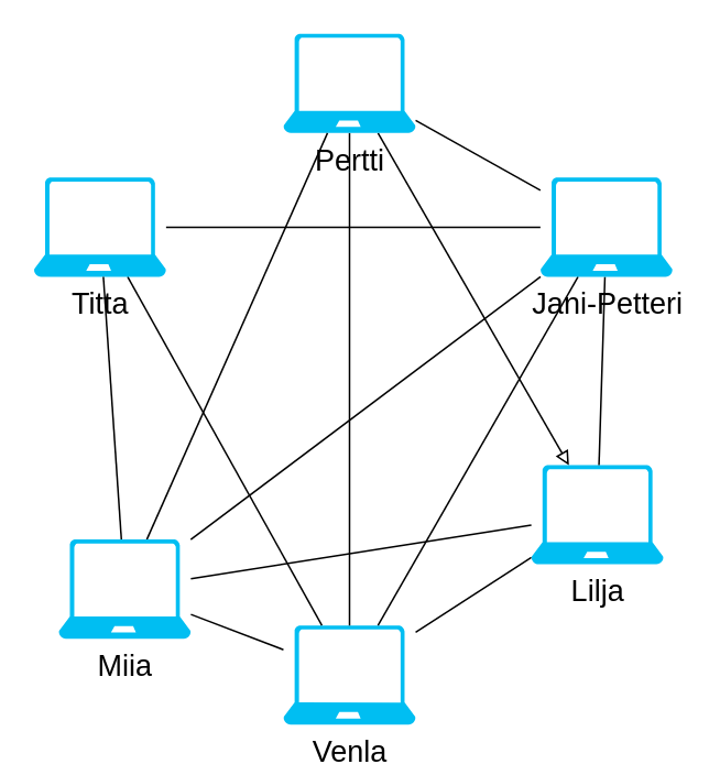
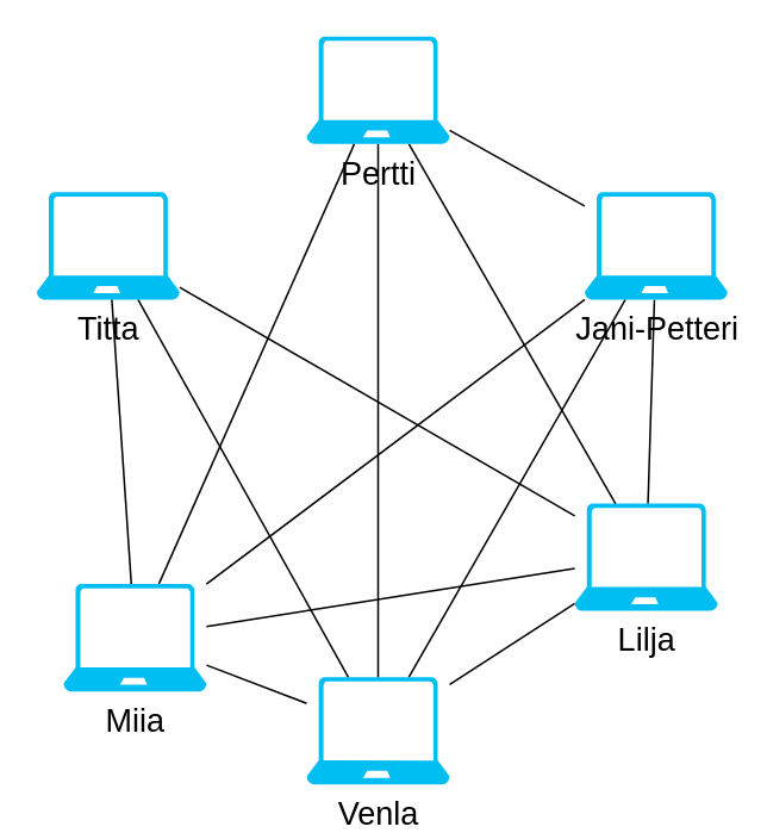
- <mxCell id="12" style="edgeStyle=none;rounded=0;orthogonalLoop=1;jettySize=auto;html=1;endArrow=none;endFill=0;noEdgeStyle=1;" edge="1" parent="1" source="15" target="7"><mxGeometry relative="1" as="geometry" /></mxCell>
+ <mxCell id="14" style="edgeStyle=none;rounded=0;orthogonalLoop=1;jettySize=auto;html=1;endArrow=none;endFill=0;noEdgeStyle=1;" edge="1" parent="1" source="15" target="4"><mxGeometry relative="1" as="geometry" /></mxCell>
- <mxCell id="10" style="edgeStyle=none;rounded=0;orthogonalLoop=1;jettySize=auto;html=1;endArrow=block;endFill=0;noEdgeStyle=1;" edge="1" parent="1" source="11" target="4"><mxGeometry relative="1" as="geometry" /></mxCell>
+ <mxCell id="10" style="edgeStyle=none;rounded=0;orthogonalLoop=1;jettySize=auto;html=1;endArrow=none;endFill=0;noEdgeStyle=1;" edge="1" parent="1" source="11" target="4"><mxGeometry relative="1" as="geometry" /></mxCell>
